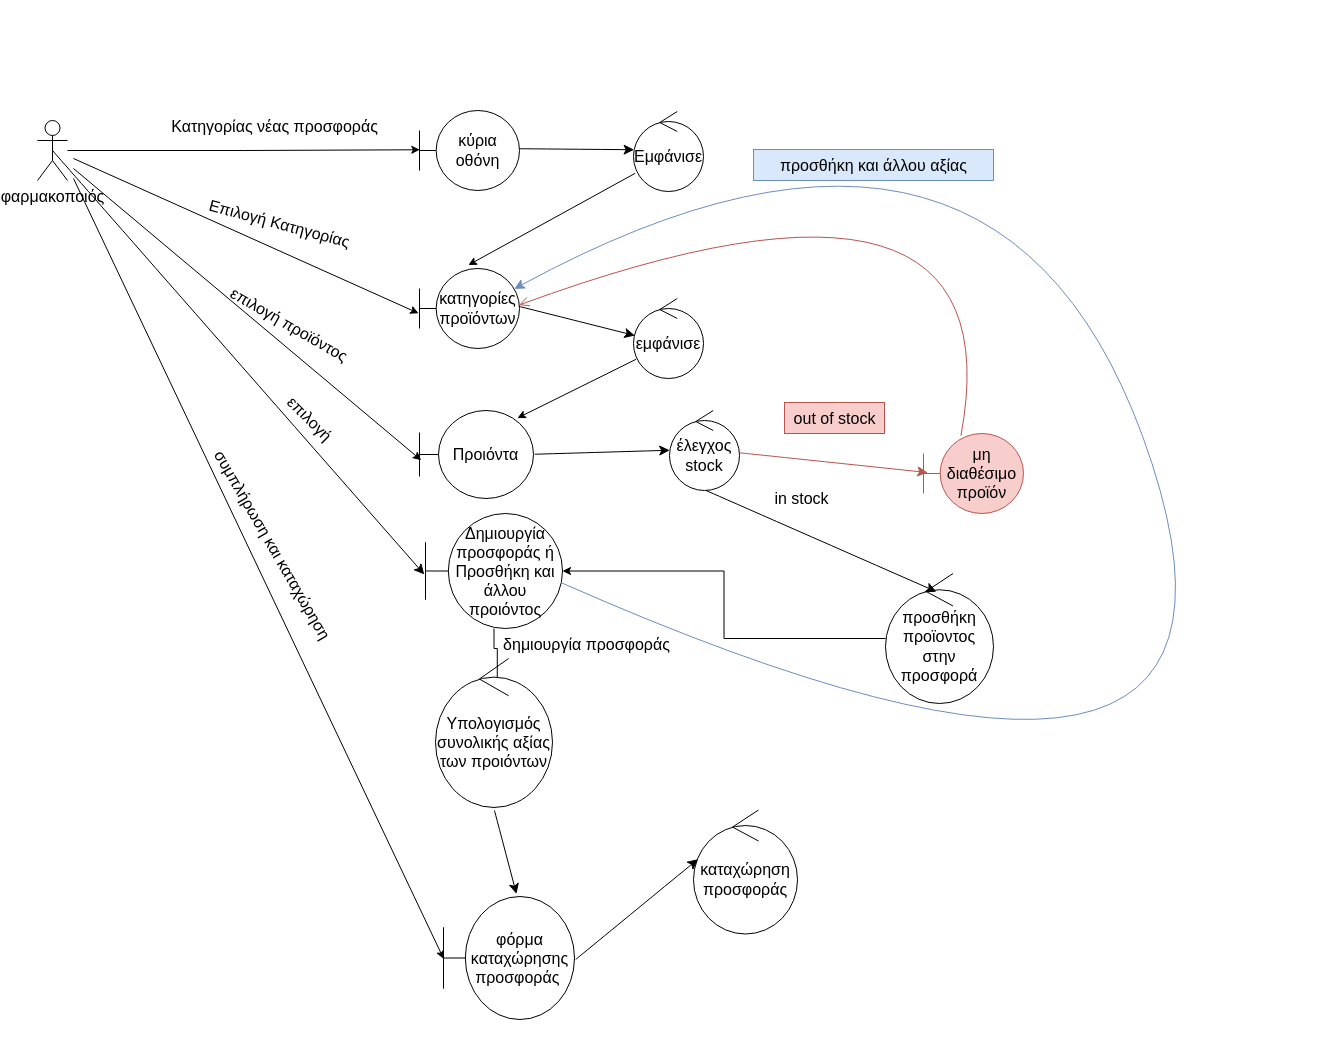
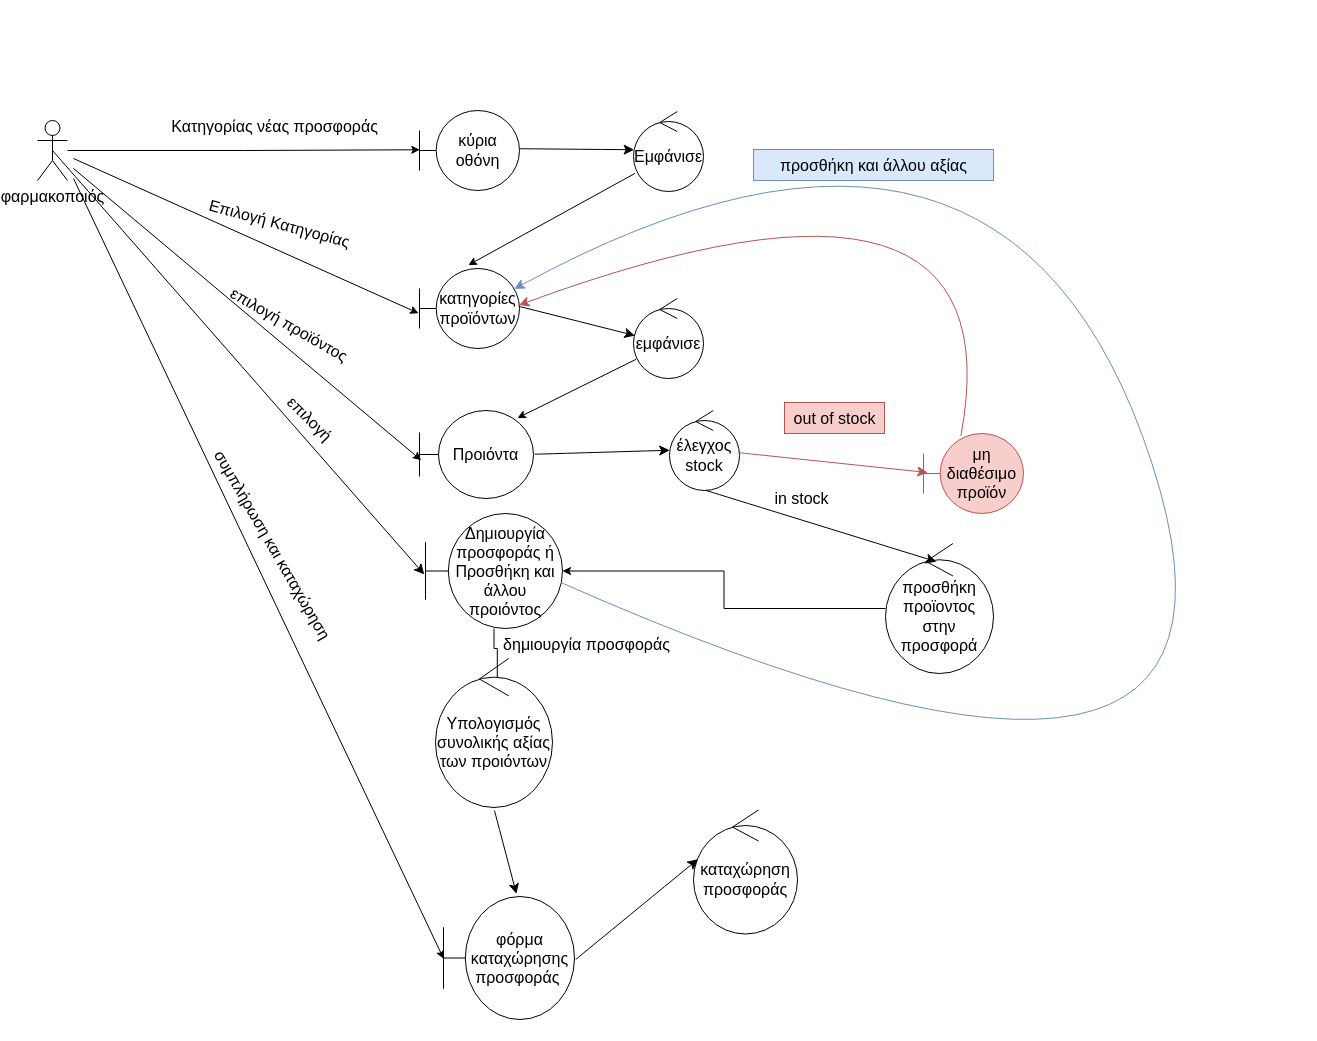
- <mxCell id="34" value="" style="endArrow=open;html=1;rounded=0;fontSize=12;startSize=8;endSize=8;curved=1;exitX=0.374;exitY=0.028;exitDx=0;exitDy=0;exitPerimeter=0;fillColor=#f8cecc;strokeColor=#b85450;entryX=0.995;entryY=0.457;entryDx=0;entryDy=0;entryPerimeter=0;" parent="1" source="31" target="8" edge="1"><mxGeometry width="50" height="50" relative="1" as="geometry"><mxPoint x="811" y="432" as="sourcePoint" /><mxPoint x="602" y="362" as="targetPoint" /><Array as="points"><mxPoint x="1002" y="121" /></Array></mxGeometry></mxCell>
+ <mxCell id="34" value="" style="endArrow=classic;html=1;rounded=0;fontSize=12;startSize=8;endSize=8;curved=1;exitX=0.374;exitY=0.028;exitDx=0;exitDy=0;exitPerimeter=0;fillColor=#f8cecc;strokeColor=#b85450;entryX=0.995;entryY=0.457;entryDx=0;entryDy=0;entryPerimeter=0;" parent="1" source="31" target="8" edge="1"><mxGeometry width="50" height="50" relative="1" as="geometry"><mxPoint x="811" y="432" as="sourcePoint" /><mxPoint x="602" y="362" as="targetPoint" /><Array as="points"><mxPoint x="1002" y="121" /></Array></mxGeometry></mxCell>
- <mxCell id="19" value="προσθήκη προϊοντος στην προσφορά" style="ellipse;shape=umlControl;whiteSpace=wrap;html=1;fontSize=16;" parent="1" vertex="1"><mxGeometry x="868" y="573" width="108" height="130" as="geometry" /></mxCell>
+ <mxCell id="19" value="προσθήκη προϊοντος στην προσφορά" style="ellipse;shape=umlControl;whiteSpace=wrap;html=1;fontSize=16;" parent="1" vertex="1"><mxGeometry x="868" y="543" width="108" height="130" as="geometry" /></mxCell>
